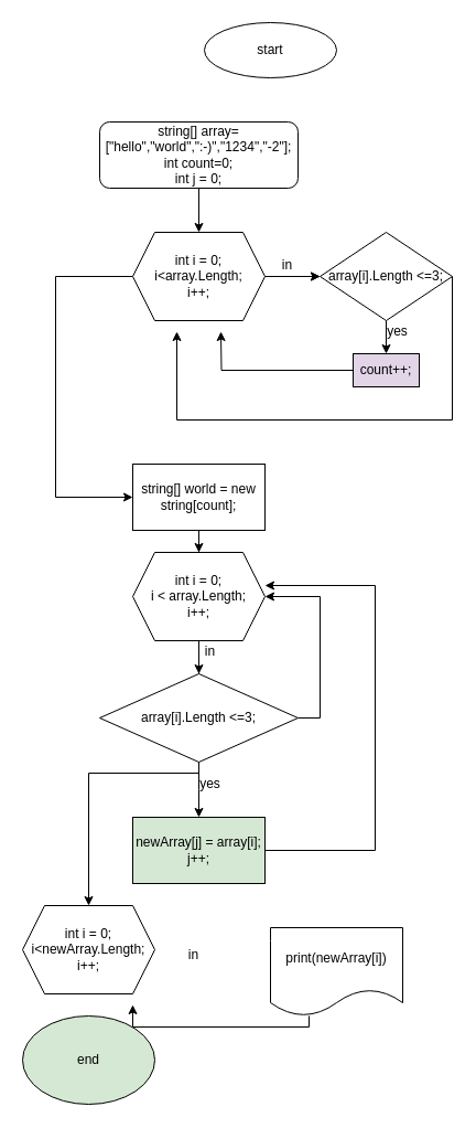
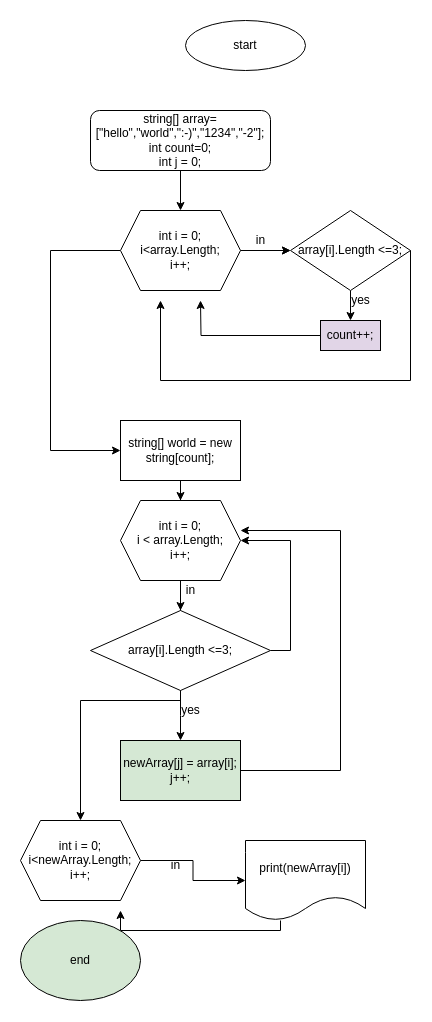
+ <mxCell id="28" value="" style="edgeStyle=orthogonalEdgeStyle;rounded=0;orthogonalLoop=1;jettySize=auto;html=1;" edge="1" parent="1" source="29" target="31"><mxGeometry relative="1" as="geometry" /></mxCell>
